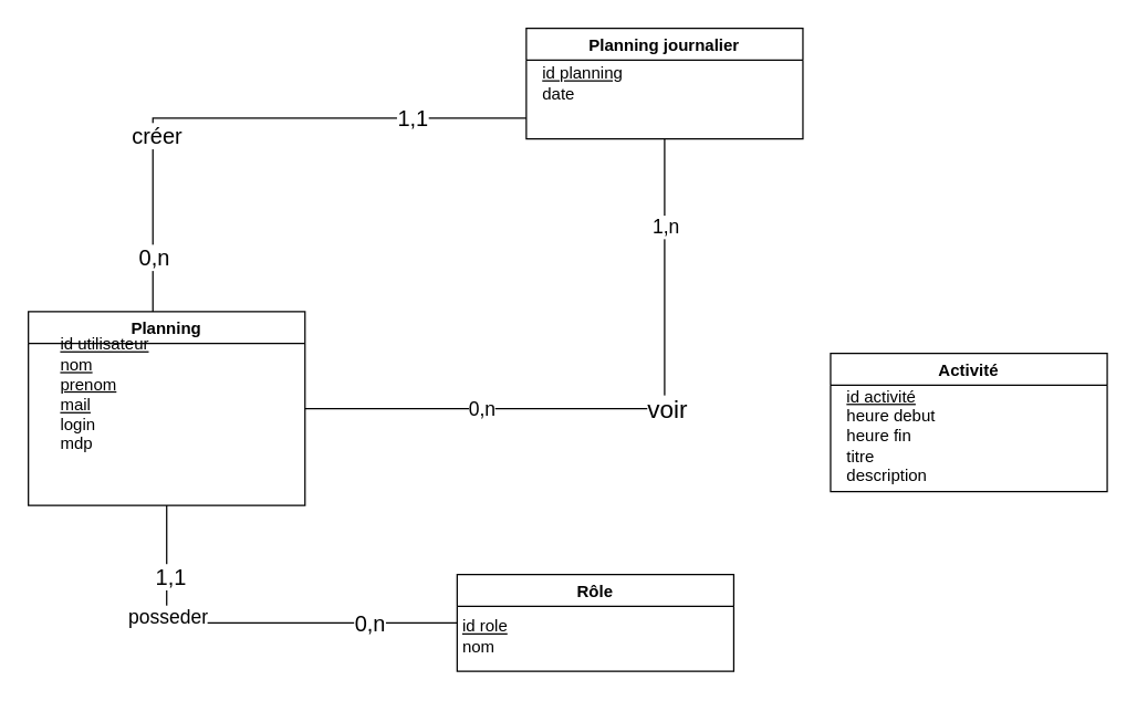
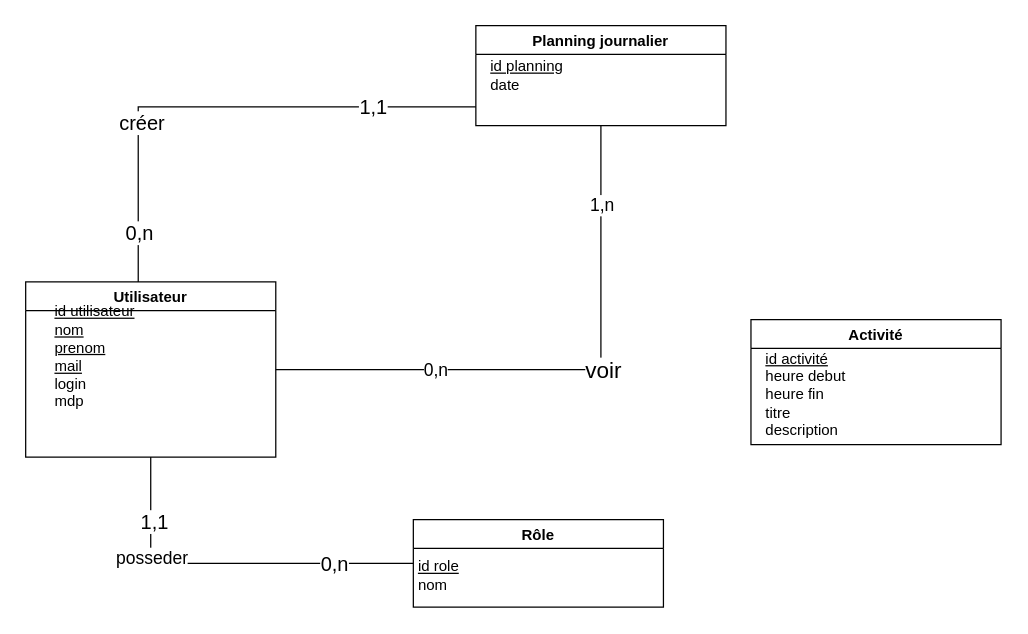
- <mxCell id="14" value="Planning" style="swimlane;" vertex="1" parent="1"><mxGeometry x="20" y="225" width="200" height="140" as="geometry"><mxRectangle x="310" y="610" width="130" height="23" as="alternateBounds" /></mxGeometry></mxCell>
+ <mxCell id="14" value="Utilisateur" style="swimlane;" vertex="1" parent="1"><mxGeometry x="20" y="225" width="200" height="140" as="geometry"><mxRectangle x="310" y="610" width="130" height="23" as="alternateBounds" /></mxGeometry></mxCell>
